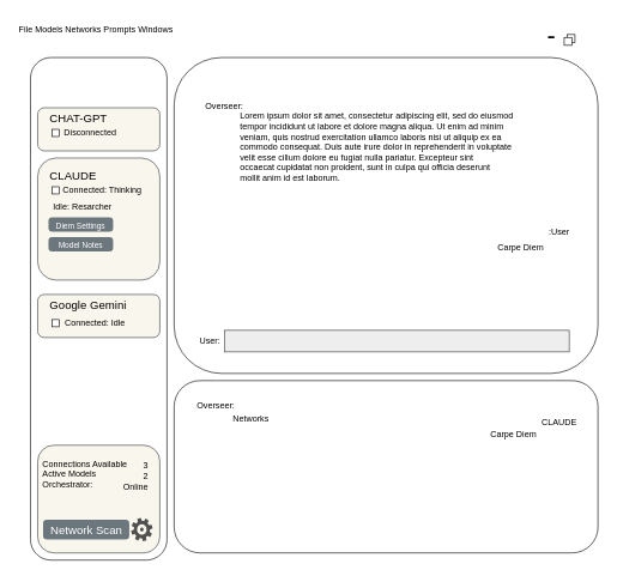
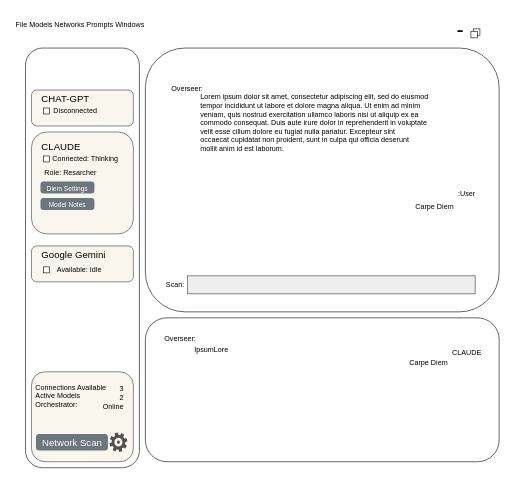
- <mxCell id="30" value="Idle: Resarcher" style="text;html=1;align=left;verticalAlign=top;whiteSpace=wrap;rounded=0;" vertex="1" parent="1"><mxGeometry x="72" y="274" width="140" height="75" as="geometry" /></mxCell>
+ <mxCell id="30" value="Role: Resarcher" style="text;html=1;align=left;verticalAlign=top;whiteSpace=wrap;rounded=0;" vertex="1" parent="1"><mxGeometry x="72" y="274" width="140" height="75" as="geometry" /></mxCell>
- <mxCell id="21" value="Connected: Idle" style="text;html=1;align=center;verticalAlign=middle;whiteSpace=wrap;rounded=0;" vertex="1" parent="1"><mxGeometry x="72" y="434" width="120" height="30" as="geometry" /></mxCell>
+ <mxCell id="21" value="Available: Idle" style="text;html=1;align=center;verticalAlign=middle;whiteSpace=wrap;rounded=0;" vertex="1" parent="1"><mxGeometry x="72" y="434" width="120" height="30" as="geometry" /></mxCell>
- <mxCell id="7" value="User:" style="text;html=1;align=center;verticalAlign=middle;whiteSpace=wrap;rounded=0;" vertex="1" parent="1"><mxGeometry x="262" y="459" width="60" height="30" as="geometry" /></mxCell>
+ <mxCell id="7" value="Scan:" style="text;html=1;align=center;verticalAlign=middle;whiteSpace=wrap;rounded=0;" vertex="1" parent="1"><mxGeometry x="262" y="459" width="60" height="30" as="geometry" /></mxCell>
- <mxCell id="14" value="Networks" style="text;whiteSpace=wrap;html=1;" vertex="1" parent="1"><mxGeometry x="322" y="569" width="90" height="40" as="geometry" /></mxCell>
+ <mxCell id="14" value="IpsumLore" style="text;whiteSpace=wrap;html=1;" vertex="1" parent="1"><mxGeometry x="322" y="569" width="90" height="40" as="geometry" /></mxCell>
